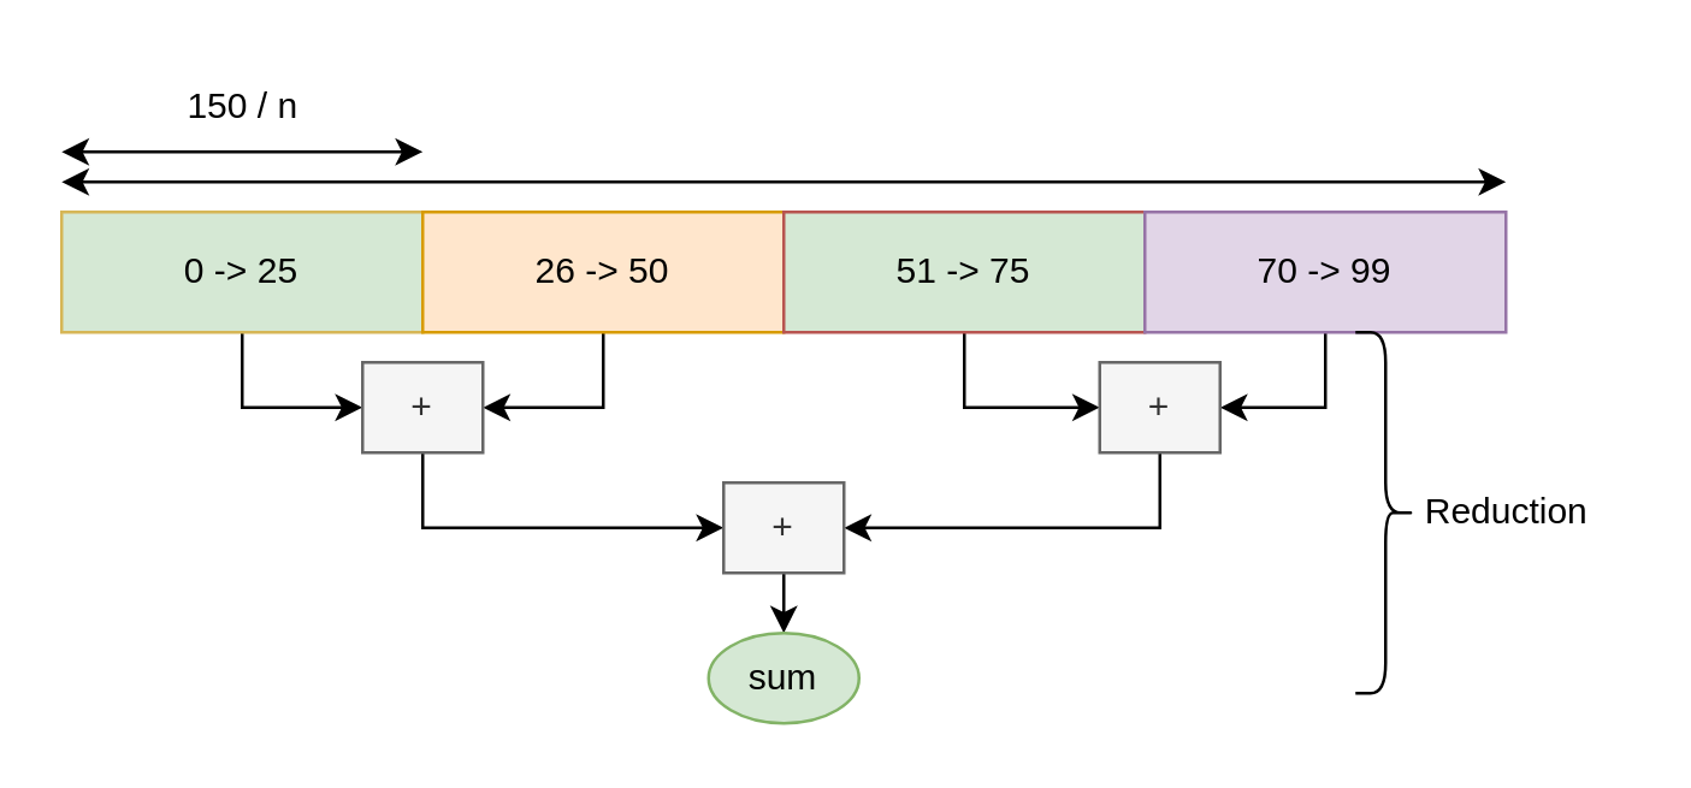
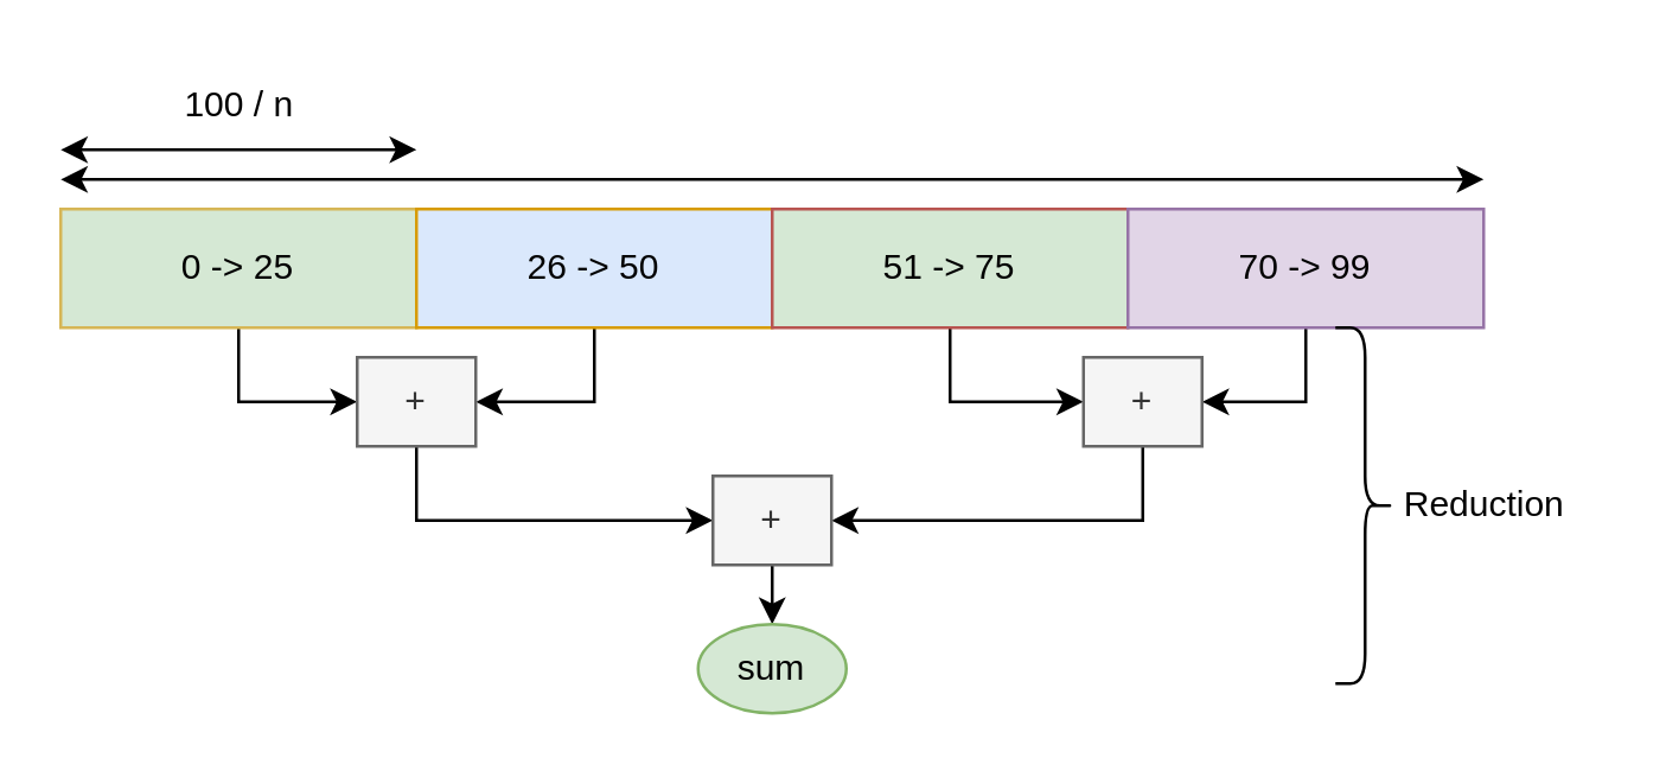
- <mxCell id="12" value="150 / n" style="text;html=1;align=center;verticalAlign=middle;resizable=0;points=[];autosize=1;strokeColor=none;fillColor=none;" parent="1" vertex="1"><mxGeometry x="50" y="20" width="60" height="30" as="geometry" /></mxCell>
+ <mxCell id="12" value="100 / n" style="text;html=1;align=center;verticalAlign=middle;resizable=0;points=[];autosize=1;strokeColor=none;fillColor=none;" parent="1" vertex="1"><mxGeometry x="50" y="20" width="60" height="30" as="geometry" /></mxCell>
- <mxCell id="5" value="26 -&amp;gt; 50" style="rounded=0;whiteSpace=wrap;html=1;fillColor=#ffe6cc;strokeColor=#d79b00;" parent="1" vertex="1"><mxGeometry x="140" y="70" width="120" height="40" as="geometry" /></mxCell>
+ <mxCell id="5" value="26 -&amp;gt; 50" style="rounded=0;whiteSpace=wrap;html=1;fillColor=#dae8fc;strokeColor=#d79b00;" parent="1" vertex="1"><mxGeometry x="140" y="70" width="120" height="40" as="geometry" /></mxCell>
